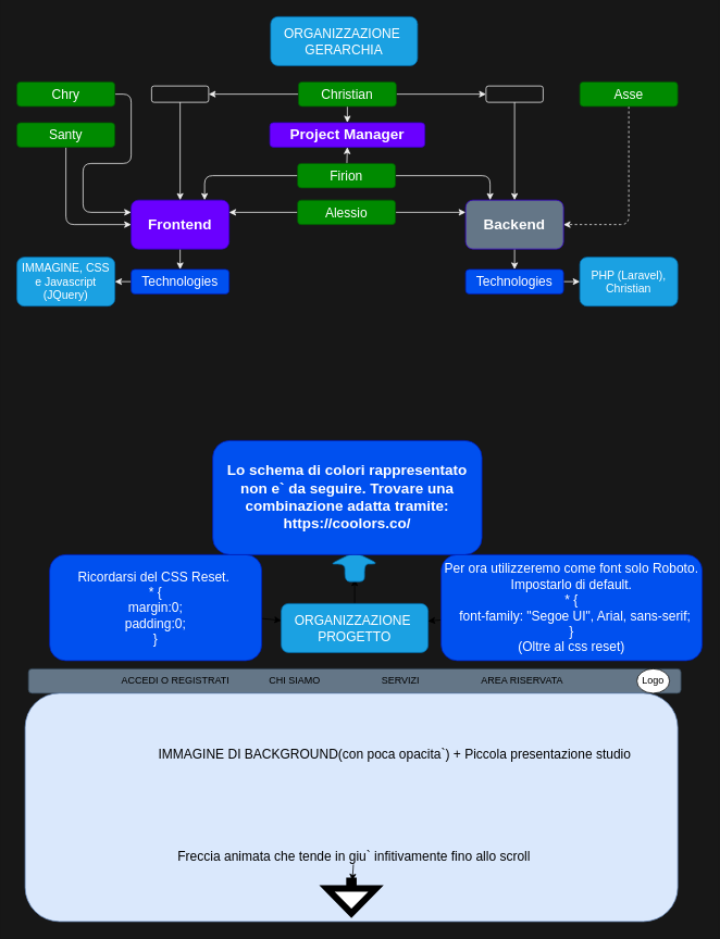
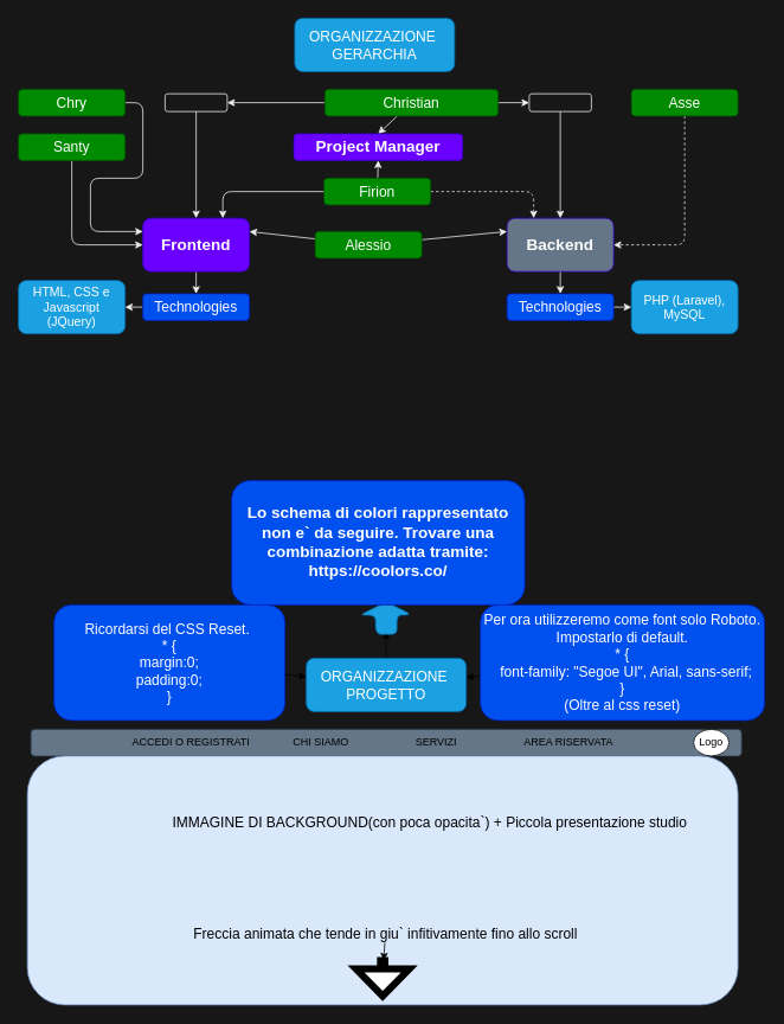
- <mxCell id="35" value="Christian" style="rounded=1;whiteSpace=wrap;html=1;fontSize=16;labelBorderColor=none;labelBackgroundColor=none;fillColor=#008a00;strokeColor=#005700;fontColor=#ffffff;" parent="1" vertex="1"><mxGeometry x="365" y="100" width="120" height="30" as="geometry" /></mxCell>
+ <mxCell id="35" value="Christian" style="rounded=1;whiteSpace=wrap;html=1;fontSize=16;labelBorderColor=none;labelBackgroundColor=none;fillColor=#008a00;strokeColor=#005700;fontColor=#ffffff;" parent="1" vertex="1"><mxGeometry x="365" y="100" width="195" height="30" as="geometry" /></mxCell>
- <mxCell id="42" style="edgeStyle=none;html=1;entryX=0.25;entryY=0;entryDx=0;entryDy=0;fontSize=14;labelBorderColor=none;labelBackgroundColor=none;fillColor=none;fontColor=#F0F0F0;strokeColor=#F0F0F0;" parent="1" source="44" target="22" edge="1"><mxGeometry relative="1" as="geometry"><Array as="points"><mxPoint x="600" y="215" /></Array></mxGeometry></mxCell>
+ <mxCell id="42" style="edgeStyle=none;html=1;entryX=0.25;entryY=0;entryDx=0;entryDy=0;fontSize=14;labelBorderColor=none;labelBackgroundColor=none;fillColor=none;fontColor=#F0F0F0;strokeColor=#F0F0F0;dashed=1;" parent="1" source="44" target="22" edge="1"><mxGeometry relative="1" as="geometry"><Array as="points"><mxPoint x="600" y="215" /></Array></mxGeometry></mxCell>
- <mxCell id="38" value="Alessio" style="rounded=1;whiteSpace=wrap;html=1;fontSize=16;labelBorderColor=none;labelBackgroundColor=none;fillColor=#008a00;strokeColor=#005700;fontColor=#ffffff;" parent="1" vertex="1"><mxGeometry x="364" y="245" width="120" height="30" as="geometry" /></mxCell>
+ <mxCell id="38" value="Alessio" style="rounded=1;whiteSpace=wrap;html=1;fontSize=16;labelBorderColor=none;labelBackgroundColor=none;fillColor=#008a00;strokeColor=#005700;fontColor=#ffffff;" parent="1" vertex="1"><mxGeometry x="354" y="260" width="120" height="30" as="geometry" /></mxCell>
- <mxCell id="26" value="IMMAGINE, CSS e Javascript (JQuery)" style="rounded=1;whiteSpace=wrap;html=1;fontSize=14;labelBorderColor=none;labelBackgroundColor=none;fillColor=#1ba1e2;strokeColor=#006EAF;fontColor=#ffffff;" parent="1" vertex="1"><mxGeometry y="315" width="120" height="60" as="geometry" x="20" /></mxCell>
+ <mxCell id="26" value="HTML, CSS e Javascript (JQuery)" style="rounded=1;whiteSpace=wrap;html=1;fontSize=14;labelBorderColor=none;labelBackgroundColor=none;fillColor=#1ba1e2;strokeColor=#006EAF;fontColor=#ffffff;" parent="1" vertex="1"><mxGeometry y="315" width="120" height="60" as="geometry" x="20" /></mxCell>
- <mxCell id="27" value="PHP (Laravel),&lt;br&gt;Christian" style="rounded=1;whiteSpace=wrap;html=1;fontSize=14;labelBorderColor=none;labelBackgroundColor=none;fillColor=#1ba1e2;strokeColor=#006EAF;fontColor=#ffffff;" parent="1" vertex="1"><mxGeometry x="710" y="315" width="120" height="60" as="geometry" /></mxCell>
+ <mxCell id="27" value="PHP (Laravel),&lt;br&gt;MySQL" style="rounded=1;whiteSpace=wrap;html=1;fontSize=14;labelBorderColor=none;labelBackgroundColor=none;fillColor=#1ba1e2;strokeColor=#006EAF;fontColor=#ffffff;" parent="1" vertex="1"><mxGeometry x="710" y="315" width="120" height="60" as="geometry" /></mxCell>
